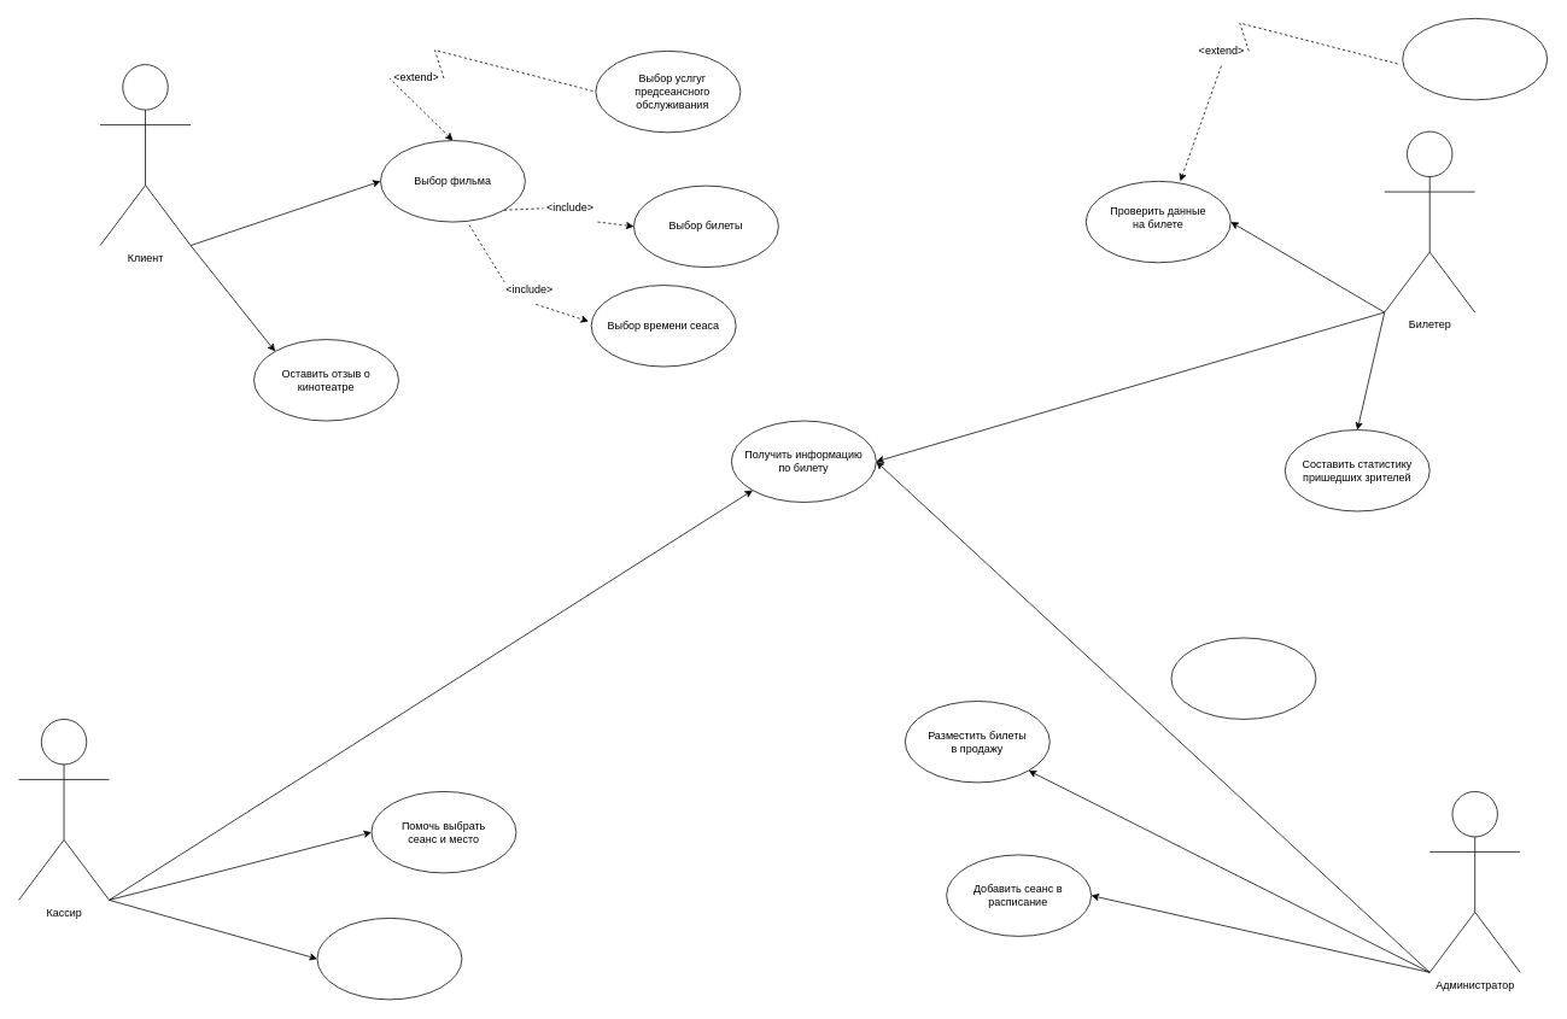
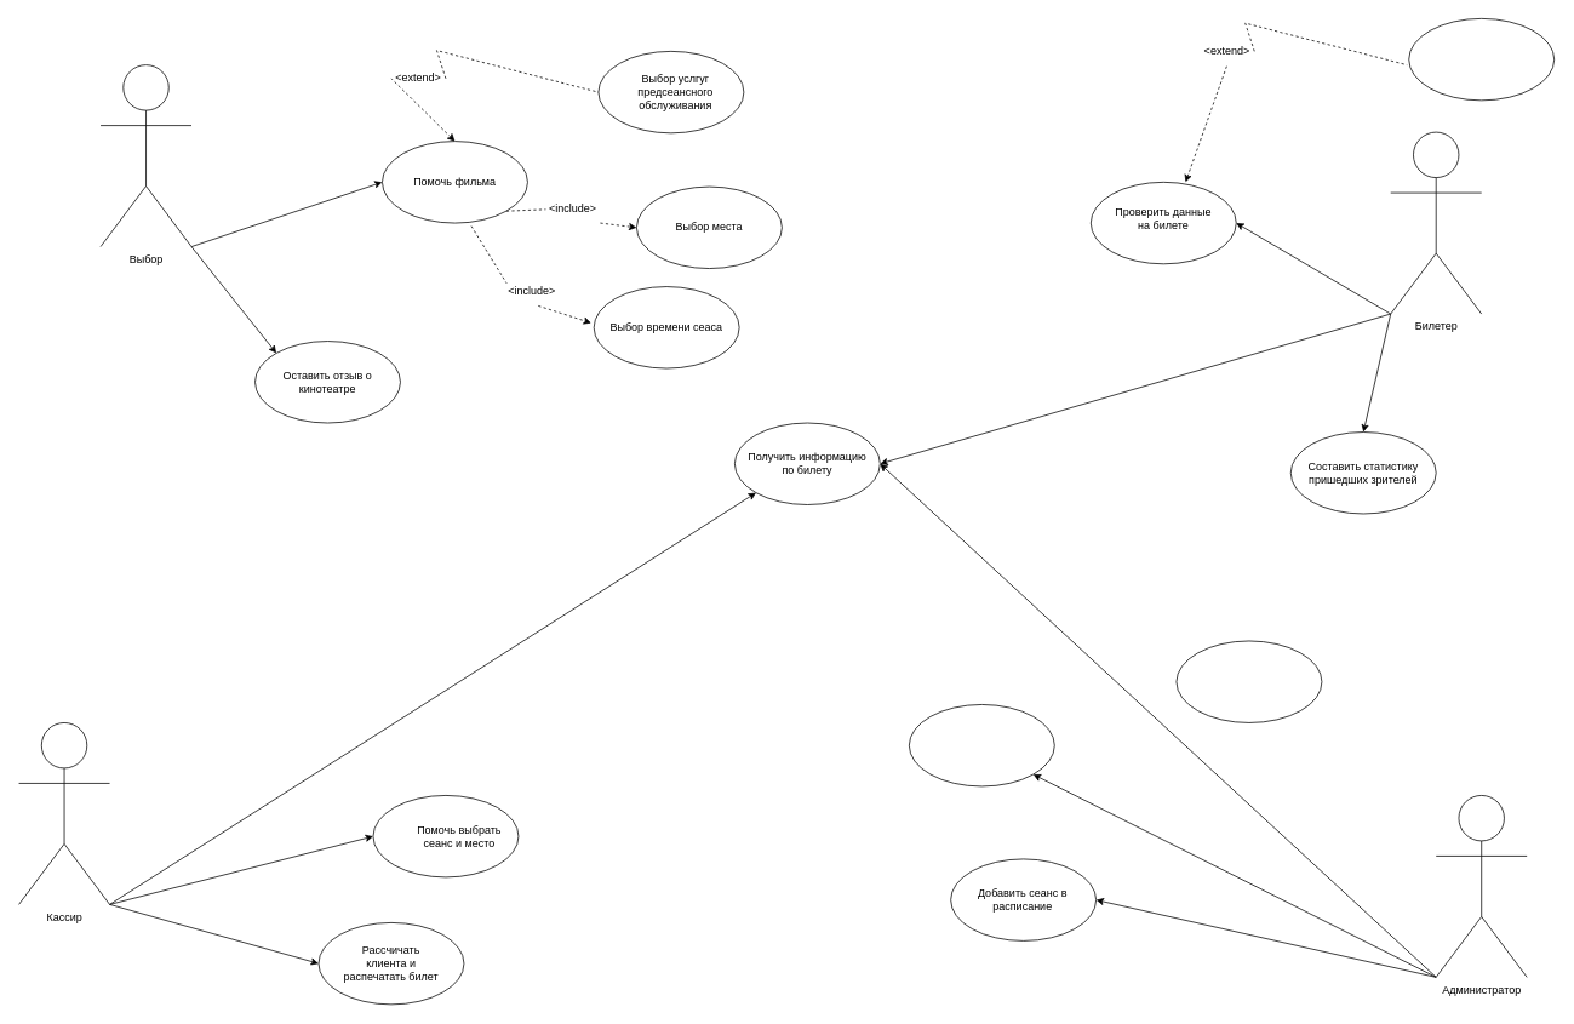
- <mxCell id="18" value="Выбор фильма" style="text;strokeColor=none;align=center;fillColor=none;html=1;verticalAlign=middle;whiteSpace=wrap;rounded=0;" vertex="1" parent="1"><mxGeometry x="445" y="165" width="110" height="70" as="geometry" /></mxCell>
+ <mxCell id="18" value="Помочь фильма" style="text;strokeColor=none;align=center;fillColor=none;html=1;verticalAlign=middle;whiteSpace=wrap;rounded=0;" vertex="1" parent="1"><mxGeometry x="445" y="165" width="110" height="70" as="geometry" /></mxCell>
- <mxCell id="20" value="Выбор билеты" style="text;strokeColor=none;align=center;fillColor=none;html=1;verticalAlign=middle;whiteSpace=wrap;rounded=0;" vertex="1" parent="1"><mxGeometry x="710" y="215" width="140" height="70" as="geometry" /></mxCell>
+ <mxCell id="20" value="Выбор места" style="text;strokeColor=none;align=center;fillColor=none;html=1;verticalAlign=middle;whiteSpace=wrap;rounded=0;" vertex="1" parent="1"><mxGeometry x="710" y="215" width="140" height="70" as="geometry" /></mxCell>
- <mxCell id="2" value="Клиент" style="shape=umlActor;verticalLabelPosition=bottom;verticalAlign=top;html=1;outlineConnect=0;" vertex="1" parent="1"><mxGeometry x="110" y="71" width="100" height="200" as="geometry" /></mxCell>
+ <mxCell id="2" value="Выбор" style="shape=umlActor;verticalLabelPosition=bottom;verticalAlign=top;html=1;outlineConnect=0;" vertex="1" parent="1"><mxGeometry x="110" y="71" width="100" height="200" as="geometry" /></mxCell>
- <mxCell id="16" value="Разместить билеты в продажу" style="text;strokeColor=none;align=center;fillColor=none;html=1;verticalAlign=middle;whiteSpace=wrap;rounded=0;" vertex="1" parent="1"><mxGeometry x="1020" y="790" width="120" height="60" as="geometry" /></mxCell>
- <mxCell id="30" value="Помочь выбрать сеанс и место" style="text;strokeColor=none;align=center;fillColor=none;html=1;verticalAlign=middle;whiteSpace=wrap;rounded=0;" vertex="1" parent="1"><mxGeometry x="430" y="880" width="120" height="80" as="geometry" /></mxCell>
+ <mxCell id="30" value="Помочь выбрать сеанс и место" style="text;strokeColor=none;align=center;fillColor=none;html=1;verticalAlign=middle;whiteSpace=wrap;rounded=0;" vertex="1" parent="1"><mxGeometry x="445" y="880" width="120" height="80" as="geometry" /></mxCell>
+ <mxCell id="46" value="Рассчичать клиента и распечатать билет" style="text;strokeColor=none;align=center;fillColor=none;html=1;verticalAlign=middle;whiteSpace=wrap;rounded=0;" vertex="1" parent="1"><mxGeometry x="375" y="1030" width="110" height="60" as="geometry" /></mxCell>
